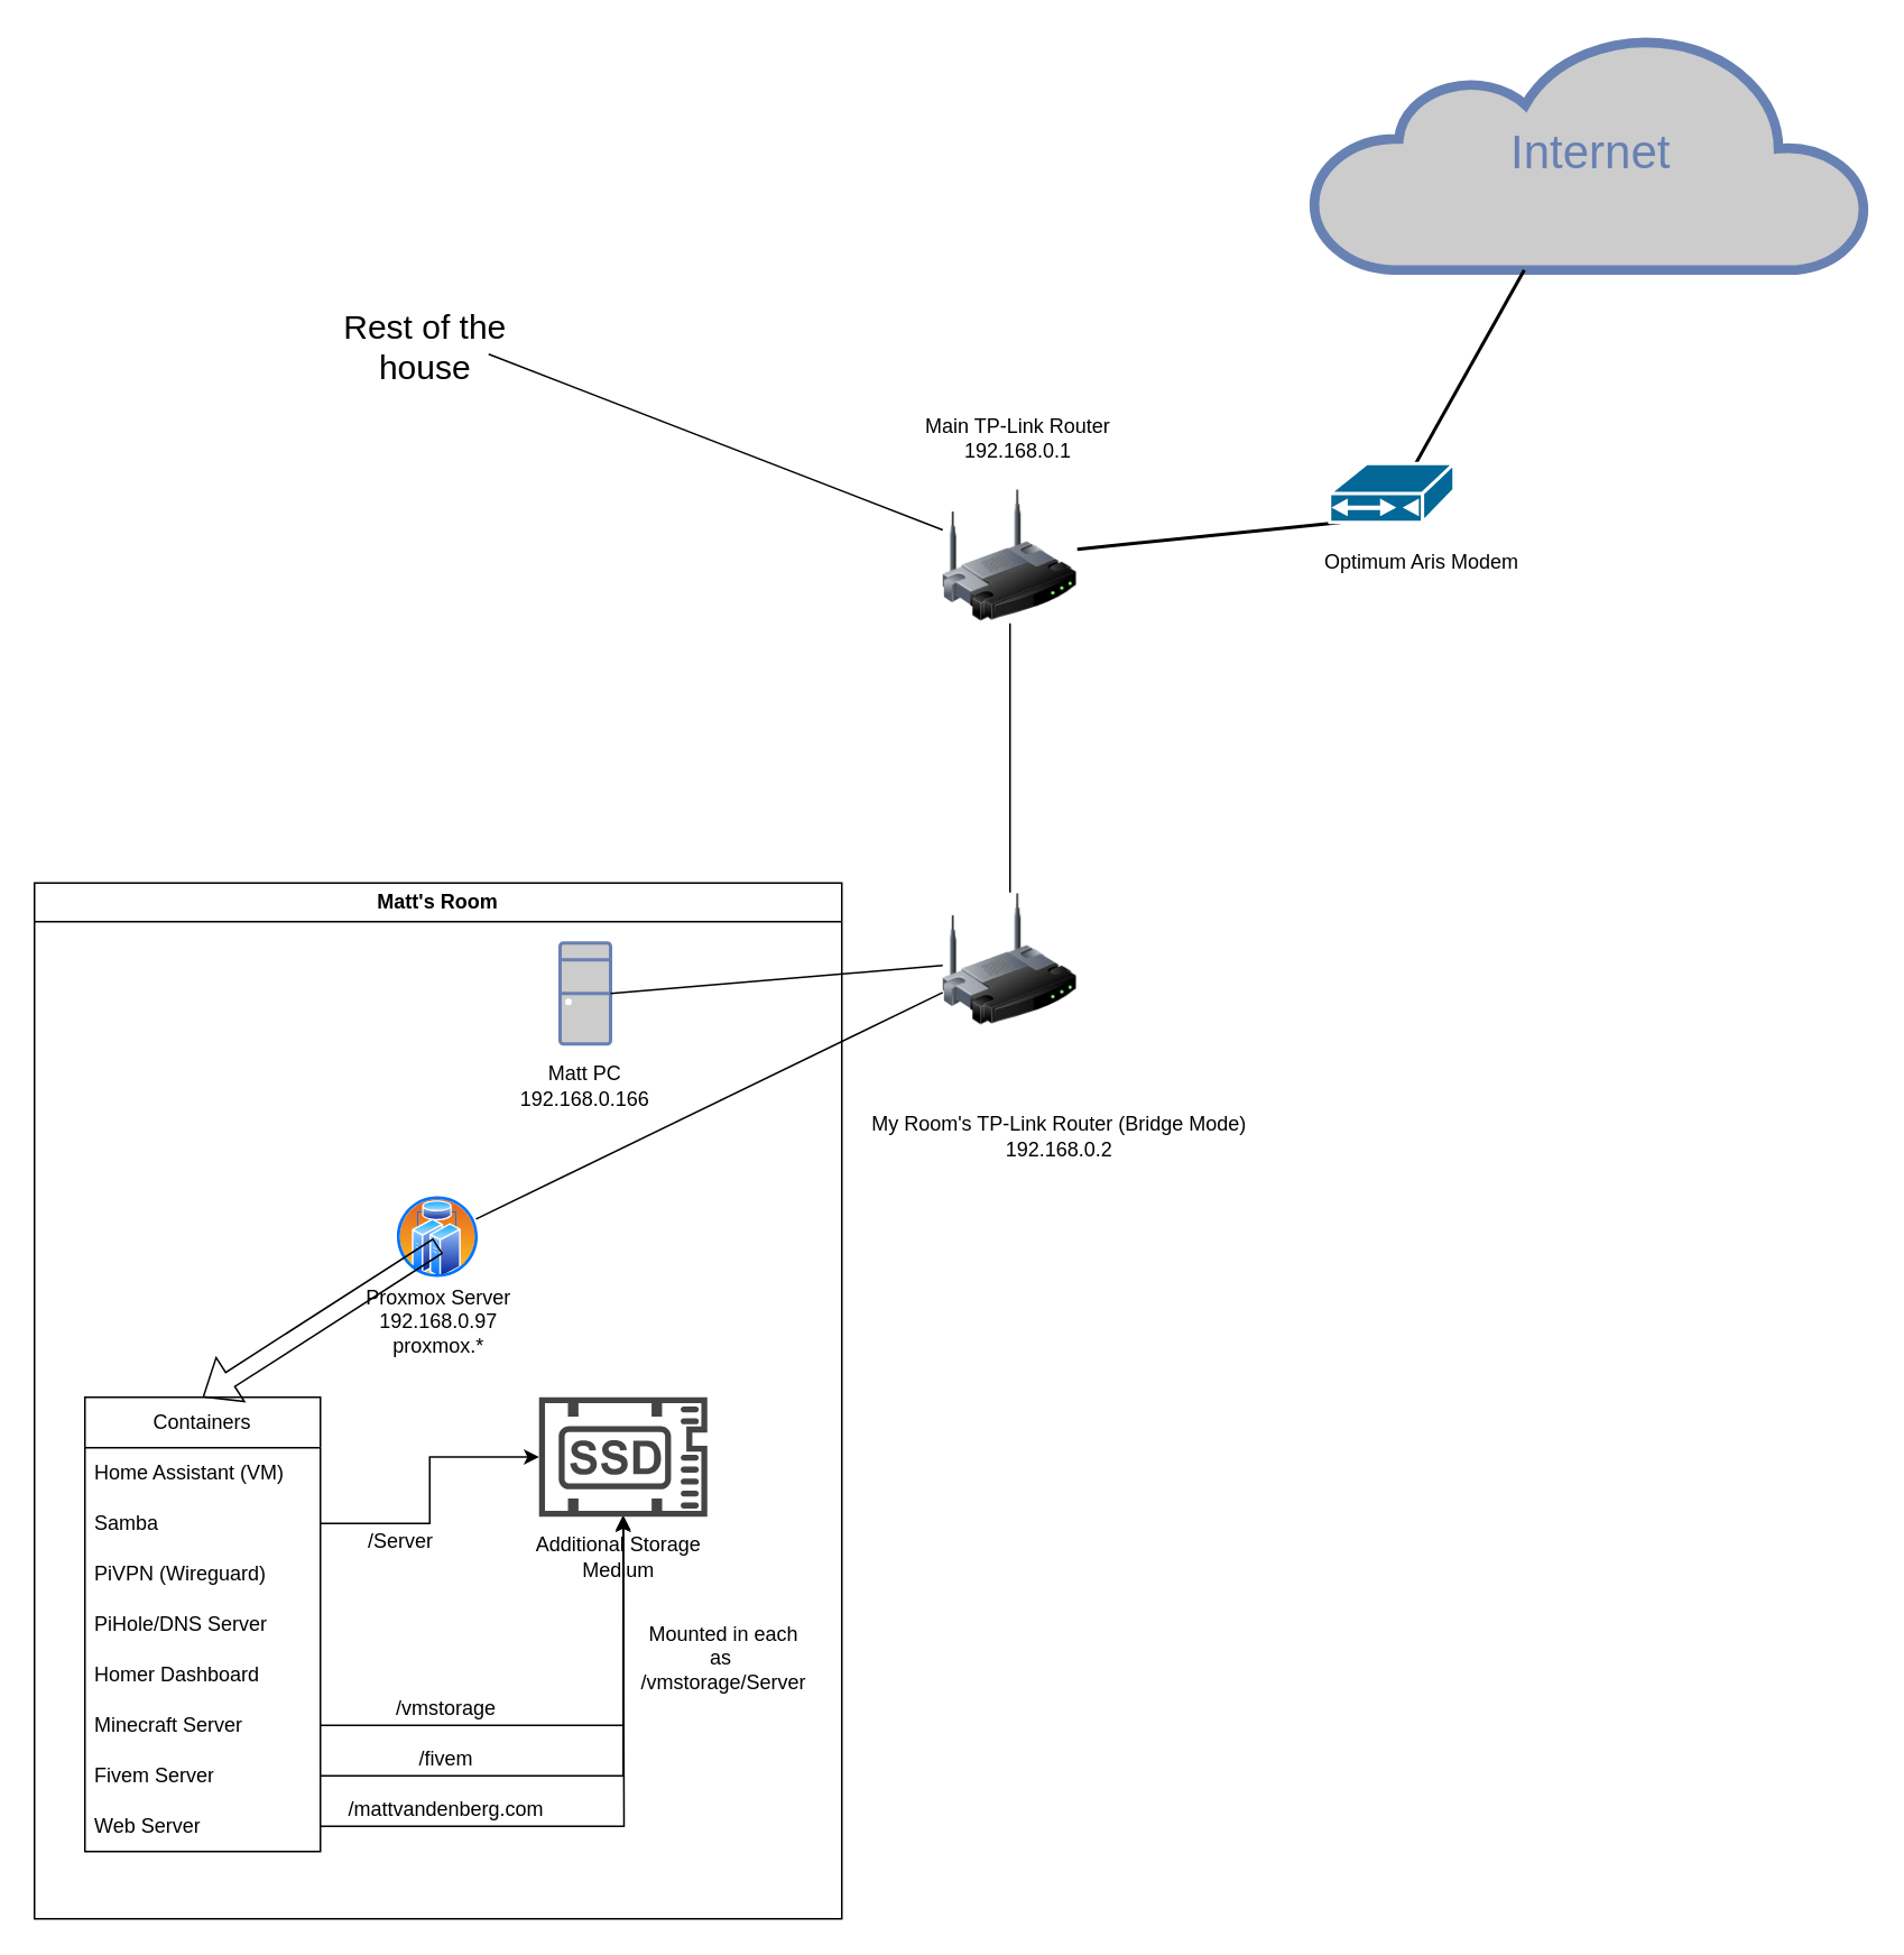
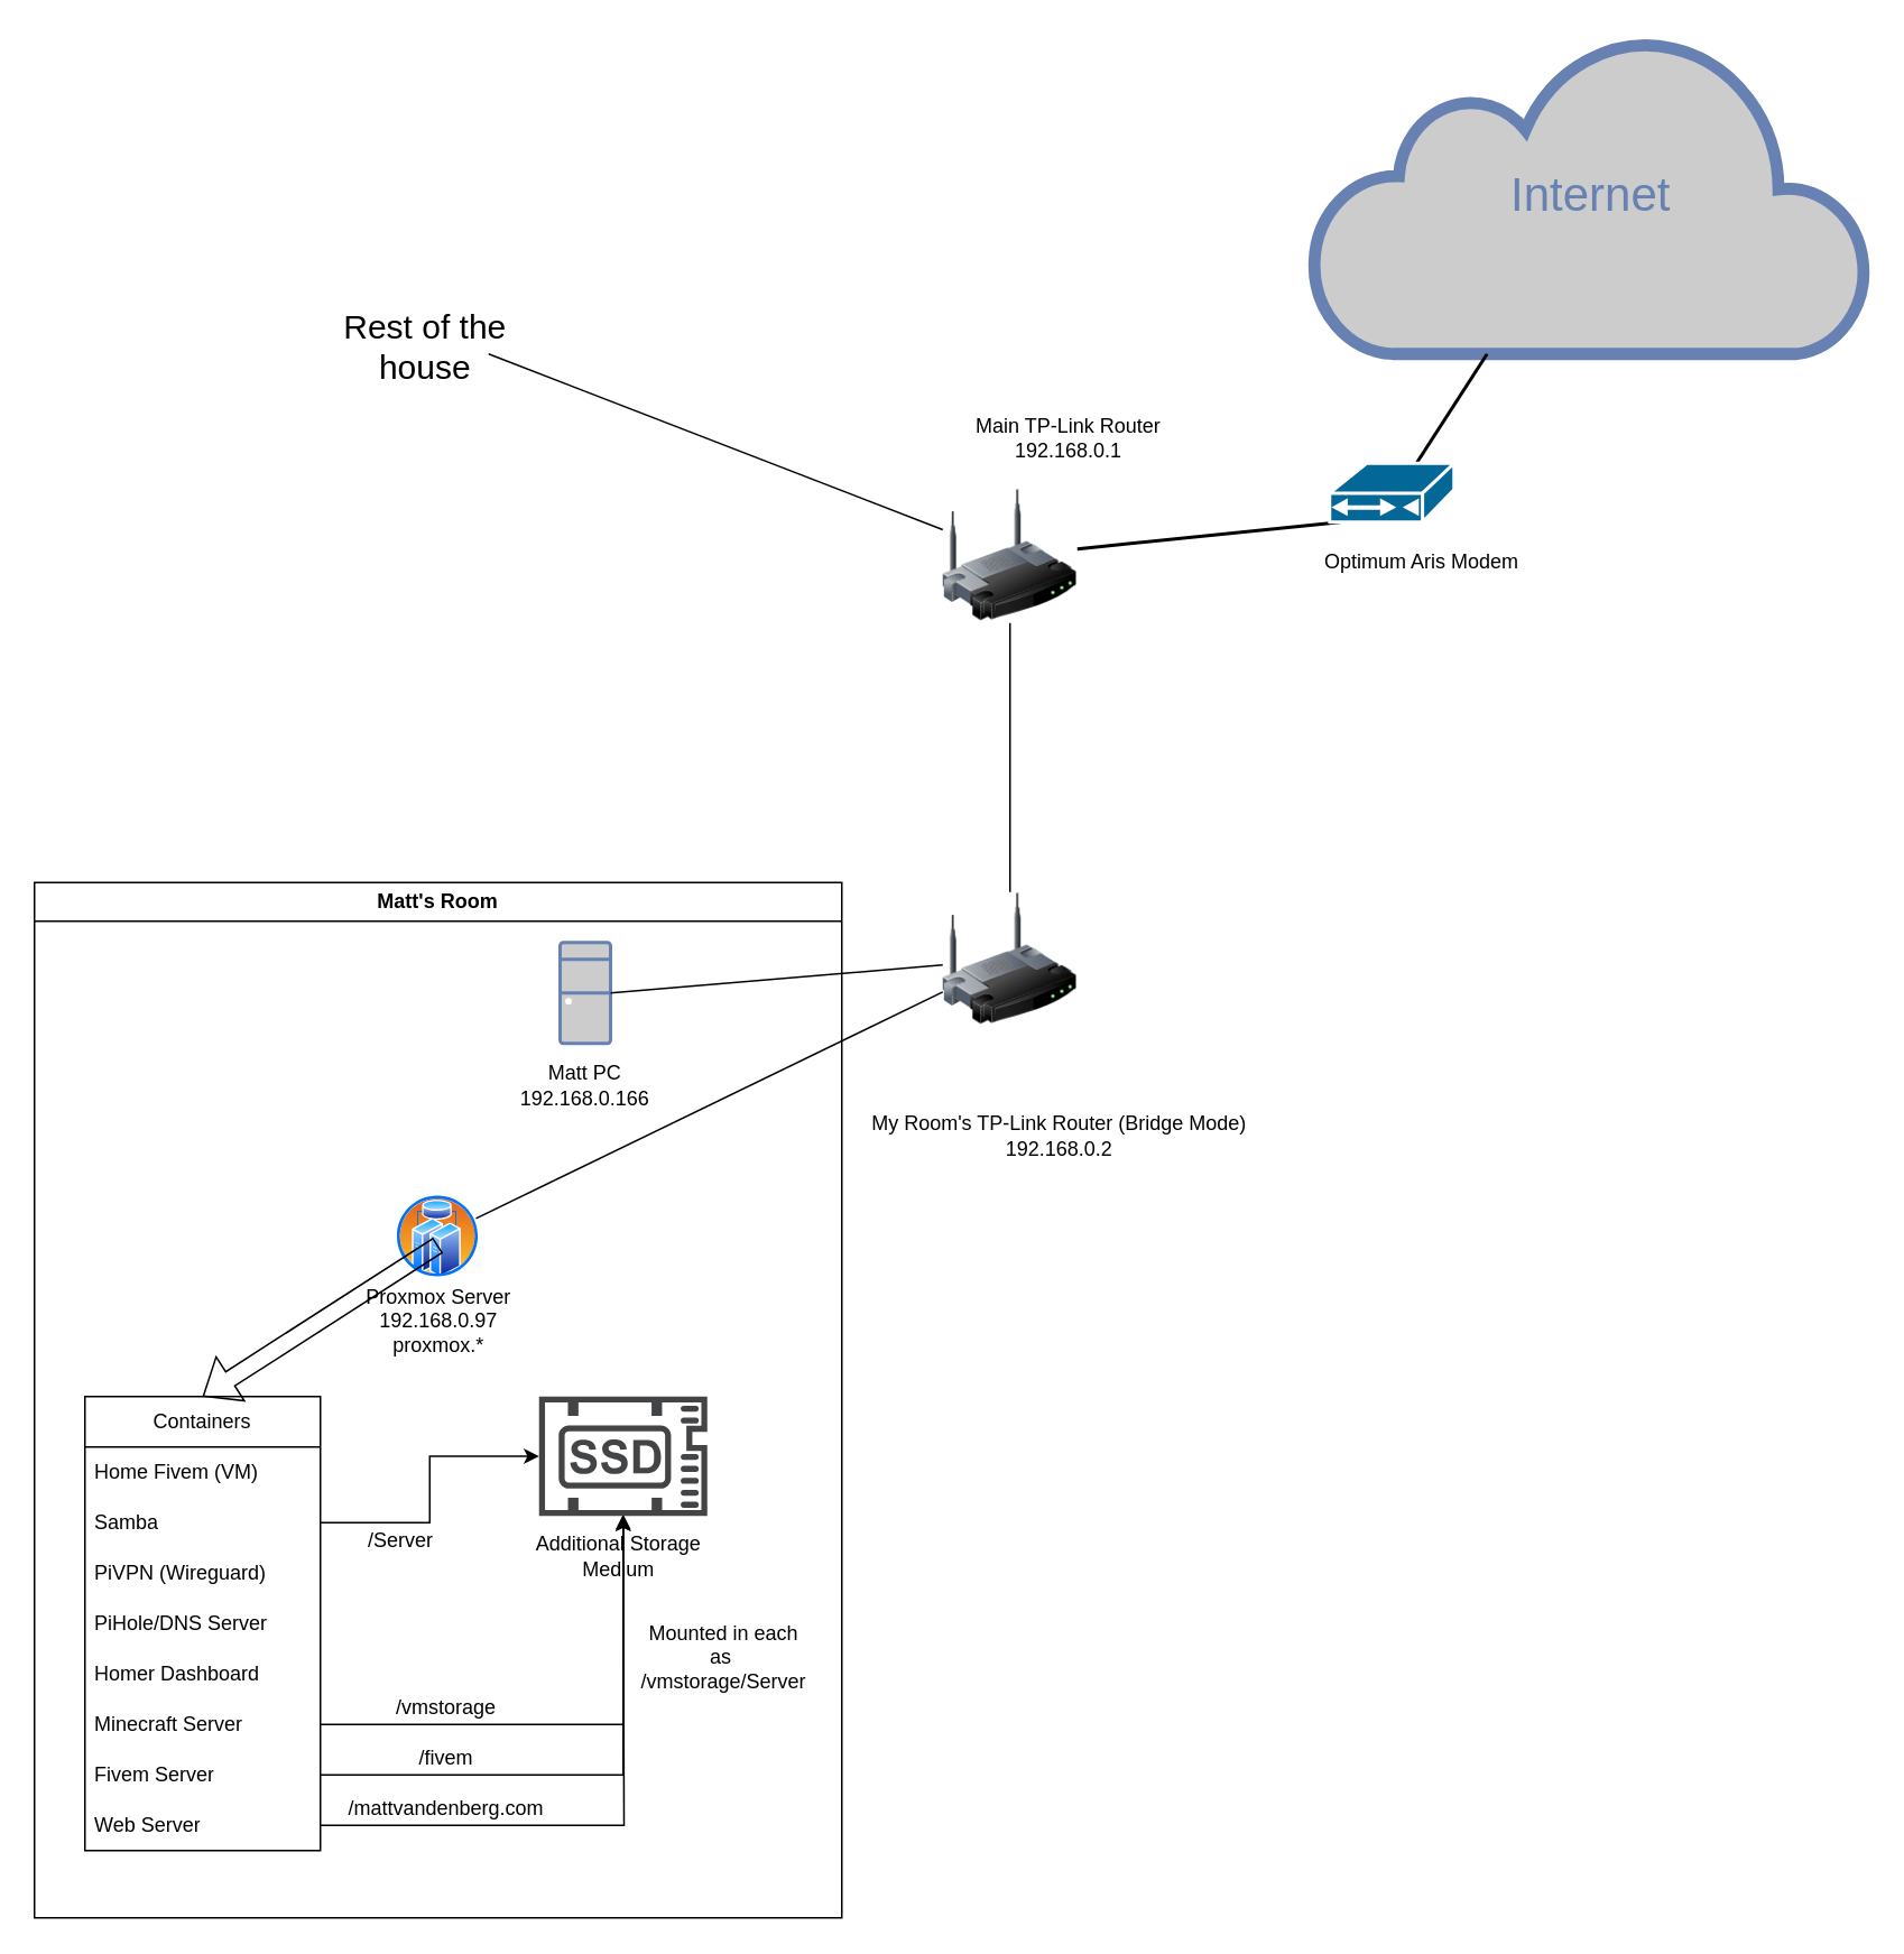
- <mxCell id="2" value="Internet" style="html=1;fillColor=#CCCCCC;strokeColor=#6881B3;gradientColor=none;gradientDirection=north;strokeWidth=2;shape=mxgraph.networks.cloud;fontColor=#6881B3;rounded=0;shadow=0;comic=0;align=center;fontSize=28;" parent="1" vertex="1"><mxGeometry x="780" y="20" width="330" height="140" as="geometry" /></mxCell>
+ <mxCell id="2" value="Internet" style="html=1;fillColor=#CCCCCC;strokeColor=#6881B3;gradientColor=none;gradientDirection=north;strokeWidth=2;shape=mxgraph.networks.cloud;fontColor=#6881B3;rounded=0;shadow=0;comic=0;align=center;fontSize=28;" parent="1" vertex="1"><mxGeometry x="780" y="20" width="330" height="190" as="geometry" /></mxCell>
- <mxCell id="5" value="Main TP-Link Router&lt;br&gt;192.168.0.1" style="text;html=1;strokeColor=none;fillColor=none;align=center;verticalAlign=middle;whiteSpace=wrap;rounded=0;" vertex="1" parent="1"><mxGeometry x="540" y="245" width="130" height="30" as="geometry" /></mxCell>
+ <mxCell id="5" value="Main TP-Link Router&lt;br&gt;192.168.0.1" style="text;html=1;strokeColor=none;fillColor=none;align=center;verticalAlign=middle;whiteSpace=wrap;rounded=0;" vertex="1" parent="1"><mxGeometry x="570" y="245" width="130" height="30" as="geometry" /></mxCell>
- <mxCell id="18" value="Home Assistant (VM)" style="text;strokeColor=none;fillColor=none;align=left;verticalAlign=middle;spacingLeft=4;spacingRight=4;overflow=hidden;points=[[0,0.5],[1,0.5]];portConstraint=eastwest;rotatable=0;whiteSpace=wrap;html=1;" vertex="1" parent="17"><mxGeometry y="30" width="140" height="30" as="geometry" /></mxCell>
+ <mxCell id="18" value="Home Fivem (VM)" style="text;strokeColor=none;fillColor=none;align=left;verticalAlign=middle;spacingLeft=4;spacingRight=4;overflow=hidden;points=[[0,0.5],[1,0.5]];portConstraint=eastwest;rotatable=0;whiteSpace=wrap;html=1;" vertex="1" parent="17"><mxGeometry y="30" width="140" height="30" as="geometry" /></mxCell>
